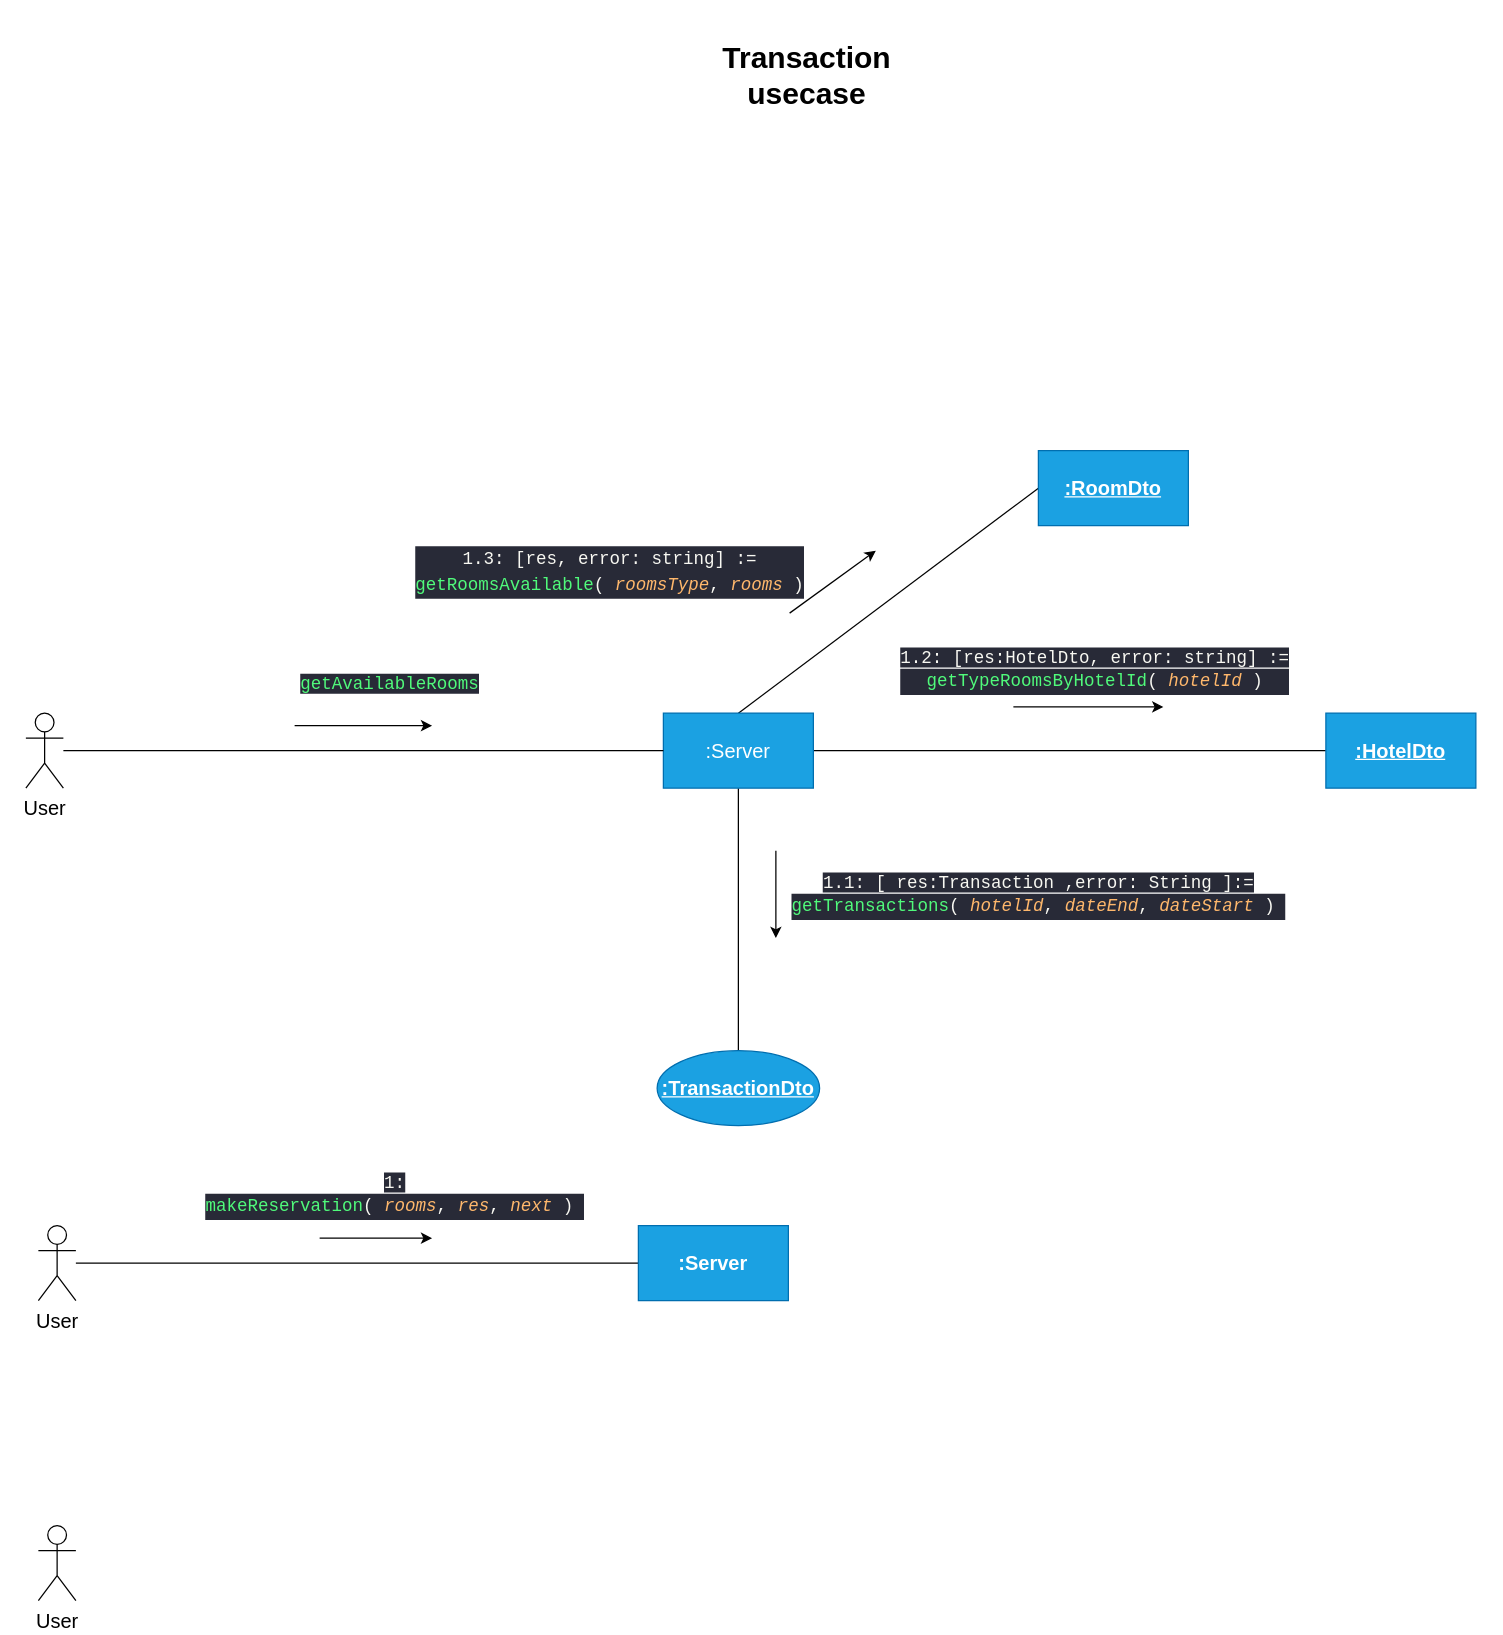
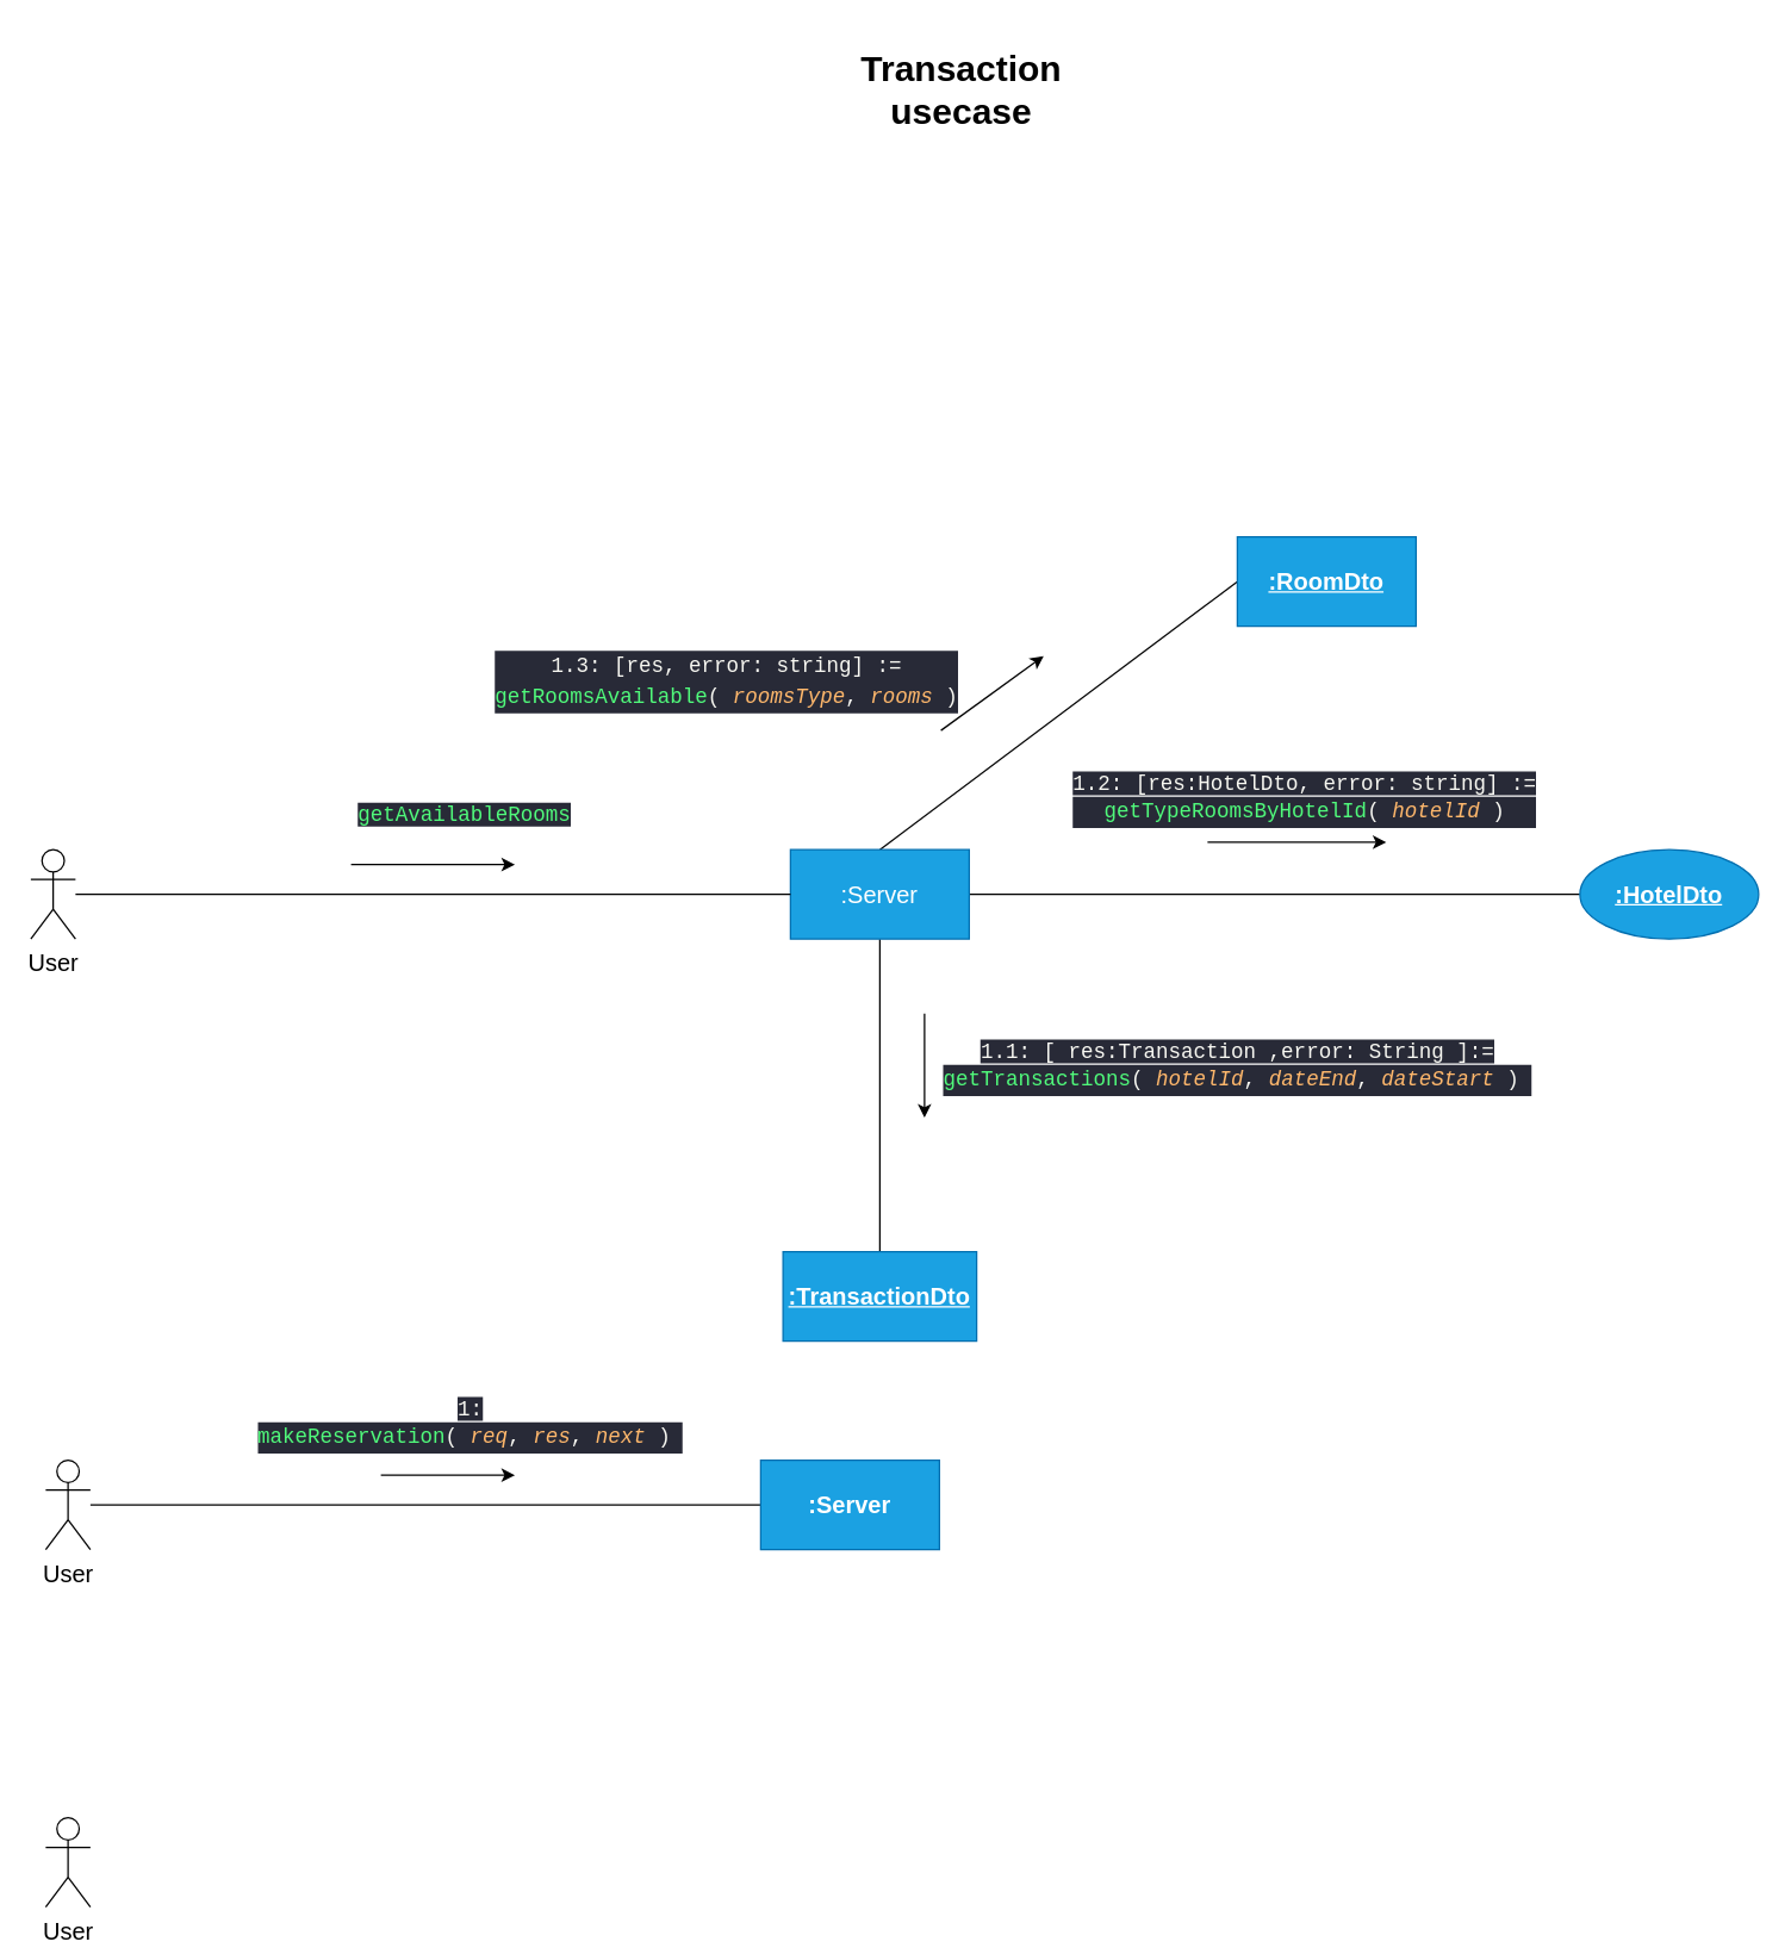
- <mxCell id="15" value="&lt;u&gt;&lt;b&gt;:HotelDto&lt;/b&gt;&lt;/u&gt;" style="rounded=0;whiteSpace=wrap;html=1;fontSize=16;fillColor=#1ba1e2;fontColor=#ffffff;strokeColor=#006EAF;" parent="1" vertex="1"><mxGeometry x="1060" y="570" width="120" height="60" as="geometry" /></mxCell>
+ <mxCell id="15" value="&lt;u&gt;&lt;b&gt;:HotelDto&lt;/b&gt;&lt;/u&gt;" style="ellipse;whiteSpace=wrap;html=1;fontSize=16;fillColor=#1ba1e2;fontColor=#ffffff;strokeColor=#006EAF;" parent="1" vertex="1"><mxGeometry x="1060" y="570" width="120" height="60" as="geometry" /></mxCell>
- <mxCell id="12" value="&lt;u&gt;&lt;b&gt;:TransactionDto&lt;/b&gt;&lt;/u&gt;" style="ellipse;whiteSpace=wrap;html=1;fontSize=16;fillColor=#1ba1e2;fontColor=#ffffff;strokeColor=#006EAF;" parent="1" vertex="1"><mxGeometry x="525" y="840" width="130" height="60" as="geometry" /></mxCell>
+ <mxCell id="12" value="&lt;u&gt;&lt;b&gt;:TransactionDto&lt;/b&gt;&lt;/u&gt;" style="rounded=0;whiteSpace=wrap;html=1;fontSize=16;fillColor=#1ba1e2;fontColor=#ffffff;strokeColor=#006EAF;" parent="1" vertex="1"><mxGeometry x="525" y="840" width="130" height="60" as="geometry" /></mxCell>
- <mxCell id="24" value="&lt;span style=&quot;color: rgb(248, 248, 242); font-family: &amp;quot;JetBrains Mono&amp;quot;, Consolas, &amp;quot;Courier New&amp;quot;, monospace; font-size: 14px; background-color: rgb(40, 42, 55);&quot;&gt;1:&lt;/span&gt;&lt;div style=&quot;color: rgb(248, 248, 242); background-color: rgb(40, 42, 55); font-family: &amp;quot;JetBrains Mono&amp;quot;, Consolas, &amp;quot;Courier New&amp;quot;, monospace; font-size: 14px; line-height: 21px;&quot;&gt;&lt;span style=&quot;color: #50fa7b;&quot;&gt;makeReservation&lt;/span&gt;( &lt;span style=&quot;color: #ffb86c;font-style: italic;&quot;&gt;rooms&lt;/span&gt;, &lt;span style=&quot;color: #ffb86c;font-style: italic;&quot;&gt;res&lt;/span&gt;, &lt;span style=&quot;color: #ffb86c;font-style: italic;&quot;&gt;next&lt;/span&gt; )&amp;nbsp;&lt;/div&gt;" style="text;html=1;align=center;verticalAlign=middle;resizable=0;points=[];autosize=1;strokeColor=none;fillColor=none;fontSize=16;" parent="23" vertex="1"><mxGeometry width="310" height="50" as="geometry" /></mxCell>
+ <mxCell id="24" value="&lt;span style=&quot;color: rgb(248, 248, 242); font-family: &amp;quot;JetBrains Mono&amp;quot;, Consolas, &amp;quot;Courier New&amp;quot;, monospace; font-size: 14px; background-color: rgb(40, 42, 55);&quot;&gt;1:&lt;/span&gt;&lt;div style=&quot;color: rgb(248, 248, 242); background-color: rgb(40, 42, 55); font-family: &amp;quot;JetBrains Mono&amp;quot;, Consolas, &amp;quot;Courier New&amp;quot;, monospace; font-size: 14px; line-height: 21px;&quot;&gt;&lt;span style=&quot;color: #50fa7b;&quot;&gt;makeReservation&lt;/span&gt;( &lt;span style=&quot;color: #ffb86c;font-style: italic;&quot;&gt;req&lt;/span&gt;, &lt;span style=&quot;color: #ffb86c;font-style: italic;&quot;&gt;res&lt;/span&gt;, &lt;span style=&quot;color: #ffb86c;font-style: italic;&quot;&gt;next&lt;/span&gt; )&amp;nbsp;&lt;/div&gt;" style="text;html=1;align=center;verticalAlign=middle;resizable=0;points=[];autosize=1;strokeColor=none;fillColor=none;fontSize=16;" parent="23" vertex="1"><mxGeometry width="310" height="50" as="geometry" /></mxCell>
